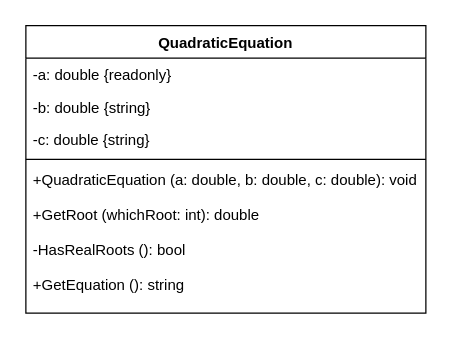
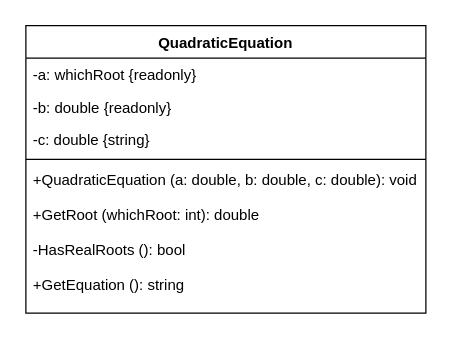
- <mxCell id="3" value="-a: double {readonly}" style="text;strokeColor=none;fillColor=none;align=left;verticalAlign=top;spacingLeft=4;spacingRight=4;overflow=hidden;rotatable=0;points=[[0,0.5],[1,0.5]];portConstraint=eastwest;" vertex="1" parent="2"><mxGeometry y="26" width="320" height="26" as="geometry" /></mxCell>
+ <mxCell id="3" value="-a: whichRoot {readonly}" style="text;strokeColor=none;fillColor=none;align=left;verticalAlign=top;spacingLeft=4;spacingRight=4;overflow=hidden;rotatable=0;points=[[0,0.5],[1,0.5]];portConstraint=eastwest;" vertex="1" parent="2"><mxGeometry y="26" width="320" height="26" as="geometry" /></mxCell>
- <mxCell id="4" value="-b: double {string}" style="text;strokeColor=none;fillColor=none;align=left;verticalAlign=top;spacingLeft=4;spacingRight=4;overflow=hidden;rotatable=0;points=[[0,0.5],[1,0.5]];portConstraint=eastwest;" vertex="1" parent="2"><mxGeometry y="52" width="320" height="26" as="geometry" /></mxCell>
+ <mxCell id="4" value="-b: double {readonly}" style="text;strokeColor=none;fillColor=none;align=left;verticalAlign=top;spacingLeft=4;spacingRight=4;overflow=hidden;rotatable=0;points=[[0,0.5],[1,0.5]];portConstraint=eastwest;" vertex="1" parent="2"><mxGeometry y="52" width="320" height="26" as="geometry" /></mxCell>
